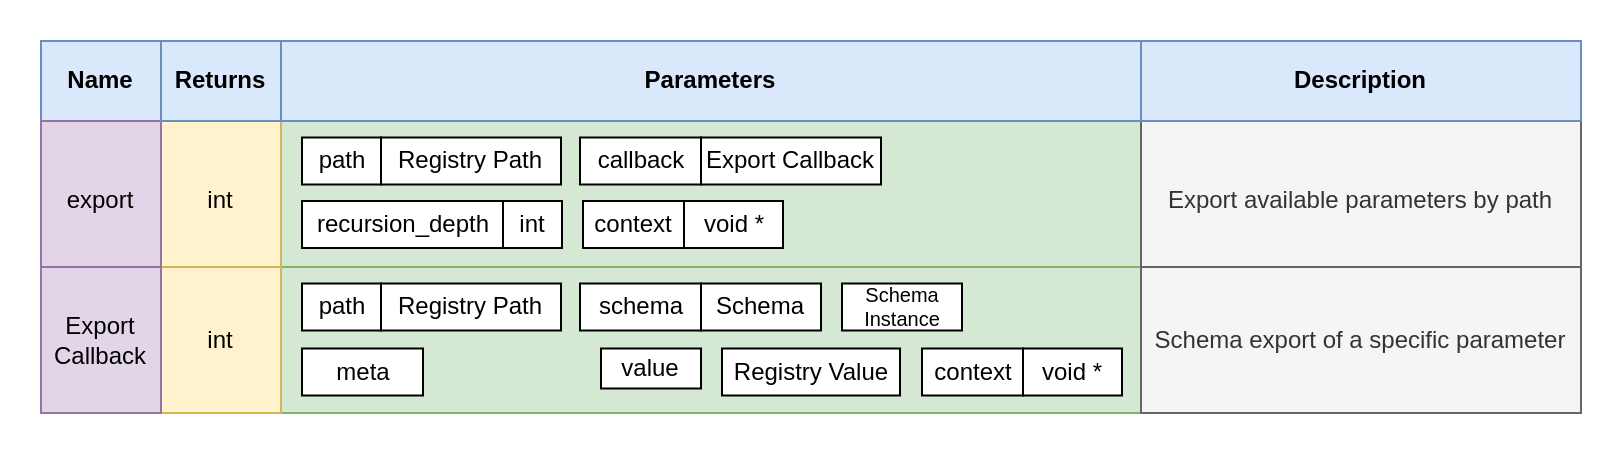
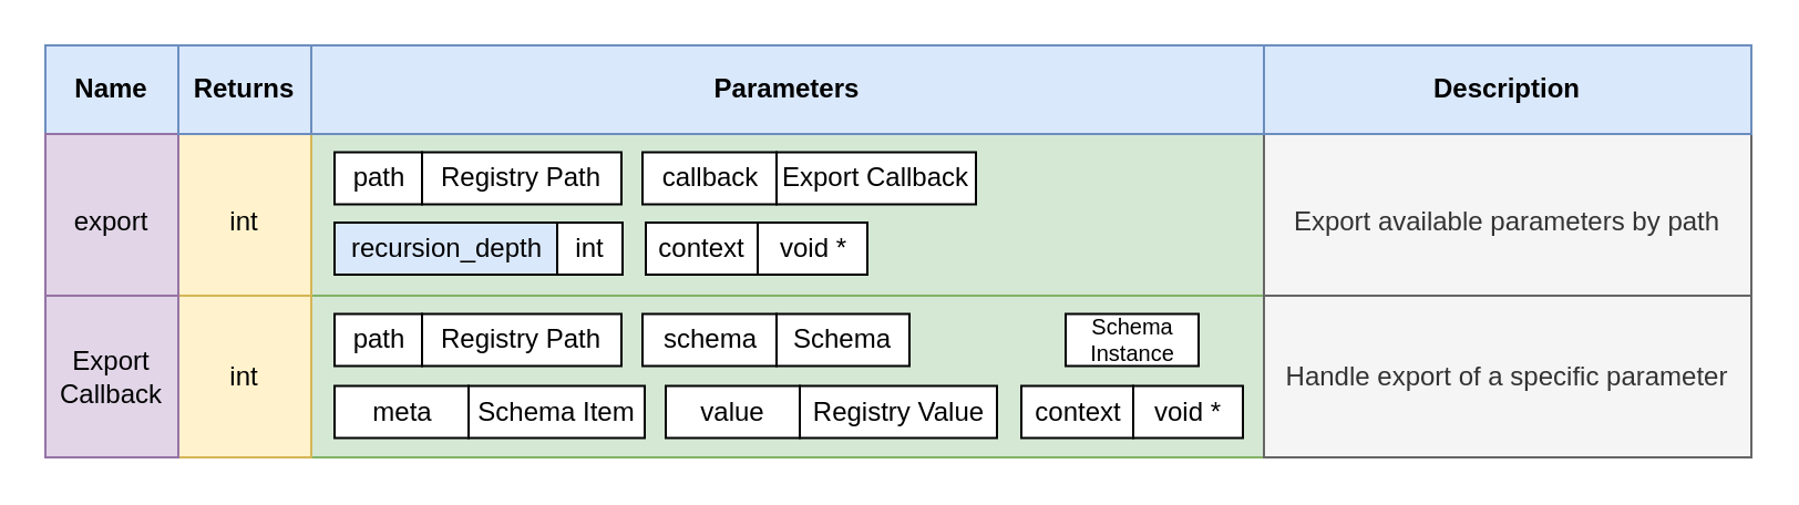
- <mxCell id="27" value="recursion_depth" style="rounded=0;whiteSpace=wrap;html=1;" vertex="1" parent="1"><mxGeometry x="150.5" y="100" width="100.5" height="23.5" as="geometry" /></mxCell>
+ <mxCell id="27" value="recursion_depth" style="rounded=0;whiteSpace=wrap;html=1;fillColor=#dae8fc;" vertex="1" parent="1"><mxGeometry x="150.5" y="100" width="100.5" height="23.5" as="geometry" /></mxCell>
- <mxCell id="22" value="&lt;font style=&quot;font-size: 10px; line-height: 0.8;&quot;&gt;Schema Instance&lt;/font&gt;" style="rounded=0;whiteSpace=wrap;html=1;fontSize=10;" parent="1" vertex="1"><mxGeometry x="420.5" y="141.25" width="60" height="23.5" as="geometry" /></mxCell>
+ <mxCell id="22" value="&lt;font style=&quot;font-size: 10px; line-height: 0.8;&quot;&gt;Schema Instance&lt;/font&gt;" style="rounded=0;whiteSpace=wrap;html=1;fontSize=10;" parent="1" vertex="1"><mxGeometry x="480.5" y="141.25" width="60" height="23.5" as="geometry" /></mxCell>
- <mxCell id="21" value="Schema export of a specific parameter" style="rounded=0;whiteSpace=wrap;html=1;fillColor=#f5f5f5;strokeColor=#666666;fontColor=#333333;" parent="1" vertex="1"><mxGeometry x="570" y="133" width="220" height="73" as="geometry" /></mxCell>
+ <mxCell id="21" value="Handle export of a specific parameter" style="rounded=0;whiteSpace=wrap;html=1;fillColor=#f5f5f5;strokeColor=#666666;fontColor=#333333;" parent="1" vertex="1"><mxGeometry x="570" y="133" width="220" height="73" as="geometry" /></mxCell>
- <mxCell id="23" value="value" style="rounded=0;whiteSpace=wrap;html=1;" parent="1" vertex="1"><mxGeometry x="300" y="173.75" width="50" height="20" as="geometry" /></mxCell>
+ <mxCell id="23" value="value" style="rounded=0;whiteSpace=wrap;html=1;" parent="1" vertex="1"><mxGeometry x="300" y="173.75" width="60.5" height="23.5" as="geometry" /></mxCell>
+ <mxCell id="26" value="Schema Item" style="rounded=0;whiteSpace=wrap;html=1;fontSize=12;" parent="1" vertex="1"><mxGeometry x="211" y="173.75" width="79.5" height="23.5" as="geometry" /></mxCell>
